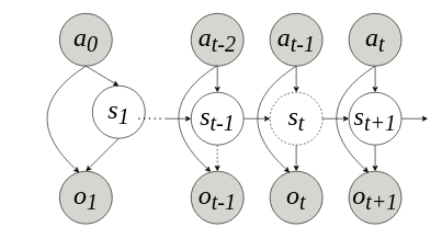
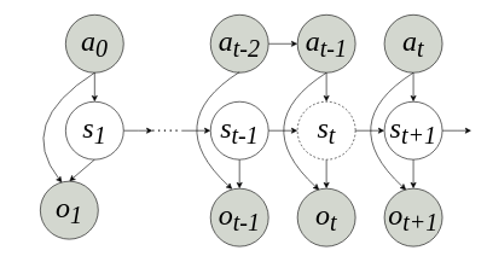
- <mxCell id="12" style="edgeStyle=orthogonalEdgeStyle;rounded=0;orthogonalLoop=1;jettySize=auto;html=1;entryX=0.5;entryY=0;entryDx=0;entryDy=0;" edge="1" parent="1" source="13" target="11"><mxGeometry relative="1" as="geometry" /></mxCell>
+ <mxCell id="12" style="edgeStyle=orthogonalEdgeStyle;rounded=0;orthogonalLoop=1;jettySize=auto;html=1;" edge="1" parent="1" source="13" target="19"><mxGeometry relative="1" as="geometry" /></mxCell>
- <mxCell id="4" value="s&lt;sub&gt;1&lt;/sub&gt;" style="ellipse;whiteSpace=wrap;html=1;aspect=fixed;fillColor=#ffffff;fontSize=40;fontFamily=Times New Roman;fontStyle=2" vertex="1" parent="1"><mxGeometry x="140" y="130" width="80" height="80" as="geometry" /></mxCell>
+ <mxCell id="4" value="s&lt;sub&gt;1&lt;/sub&gt;" style="ellipse;whiteSpace=wrap;html=1;aspect=fixed;fillColor=#ffffff;fontSize=40;fontFamily=Times New Roman;fontStyle=2" vertex="1" parent="1"><mxGeometry x="90" y="140" width="80" height="80" as="geometry" /></mxCell>
- <mxCell id="9" value="" style="edgeStyle=orthogonalEdgeStyle;rounded=0;orthogonalLoop=1;jettySize=auto;html=1;dashed=1;" edge="1" parent="1" source="11" target="8"><mxGeometry relative="1" as="geometry" /></mxCell>
+ <mxCell id="9" value="" style="edgeStyle=orthogonalEdgeStyle;rounded=0;orthogonalLoop=1;jettySize=auto;html=1;" edge="1" parent="1" source="11" target="8"><mxGeometry relative="1" as="geometry" /></mxCell>
- <mxCell id="2" value="o&lt;sub&gt;1&lt;/sub&gt;" style="ellipse;whiteSpace=wrap;html=1;aspect=fixed;fillColor=#d3d7cf;fontSize=40;fontFamily=Times New Roman;fontStyle=2" parent="1" vertex="1"><mxGeometry x="90" y="260" width="80" height="80" as="geometry" /></mxCell>
+ <mxCell id="2" value="o&lt;sub&gt;1&lt;/sub&gt;" style="ellipse;whiteSpace=wrap;html=1;aspect=fixed;fillColor=#d3d7cf;fontSize=40;fontFamily=Times New Roman;fontStyle=2" parent="1" vertex="1"><mxGeometry x="55" y="250" width="80" height="80" as="geometry" /></mxCell>
